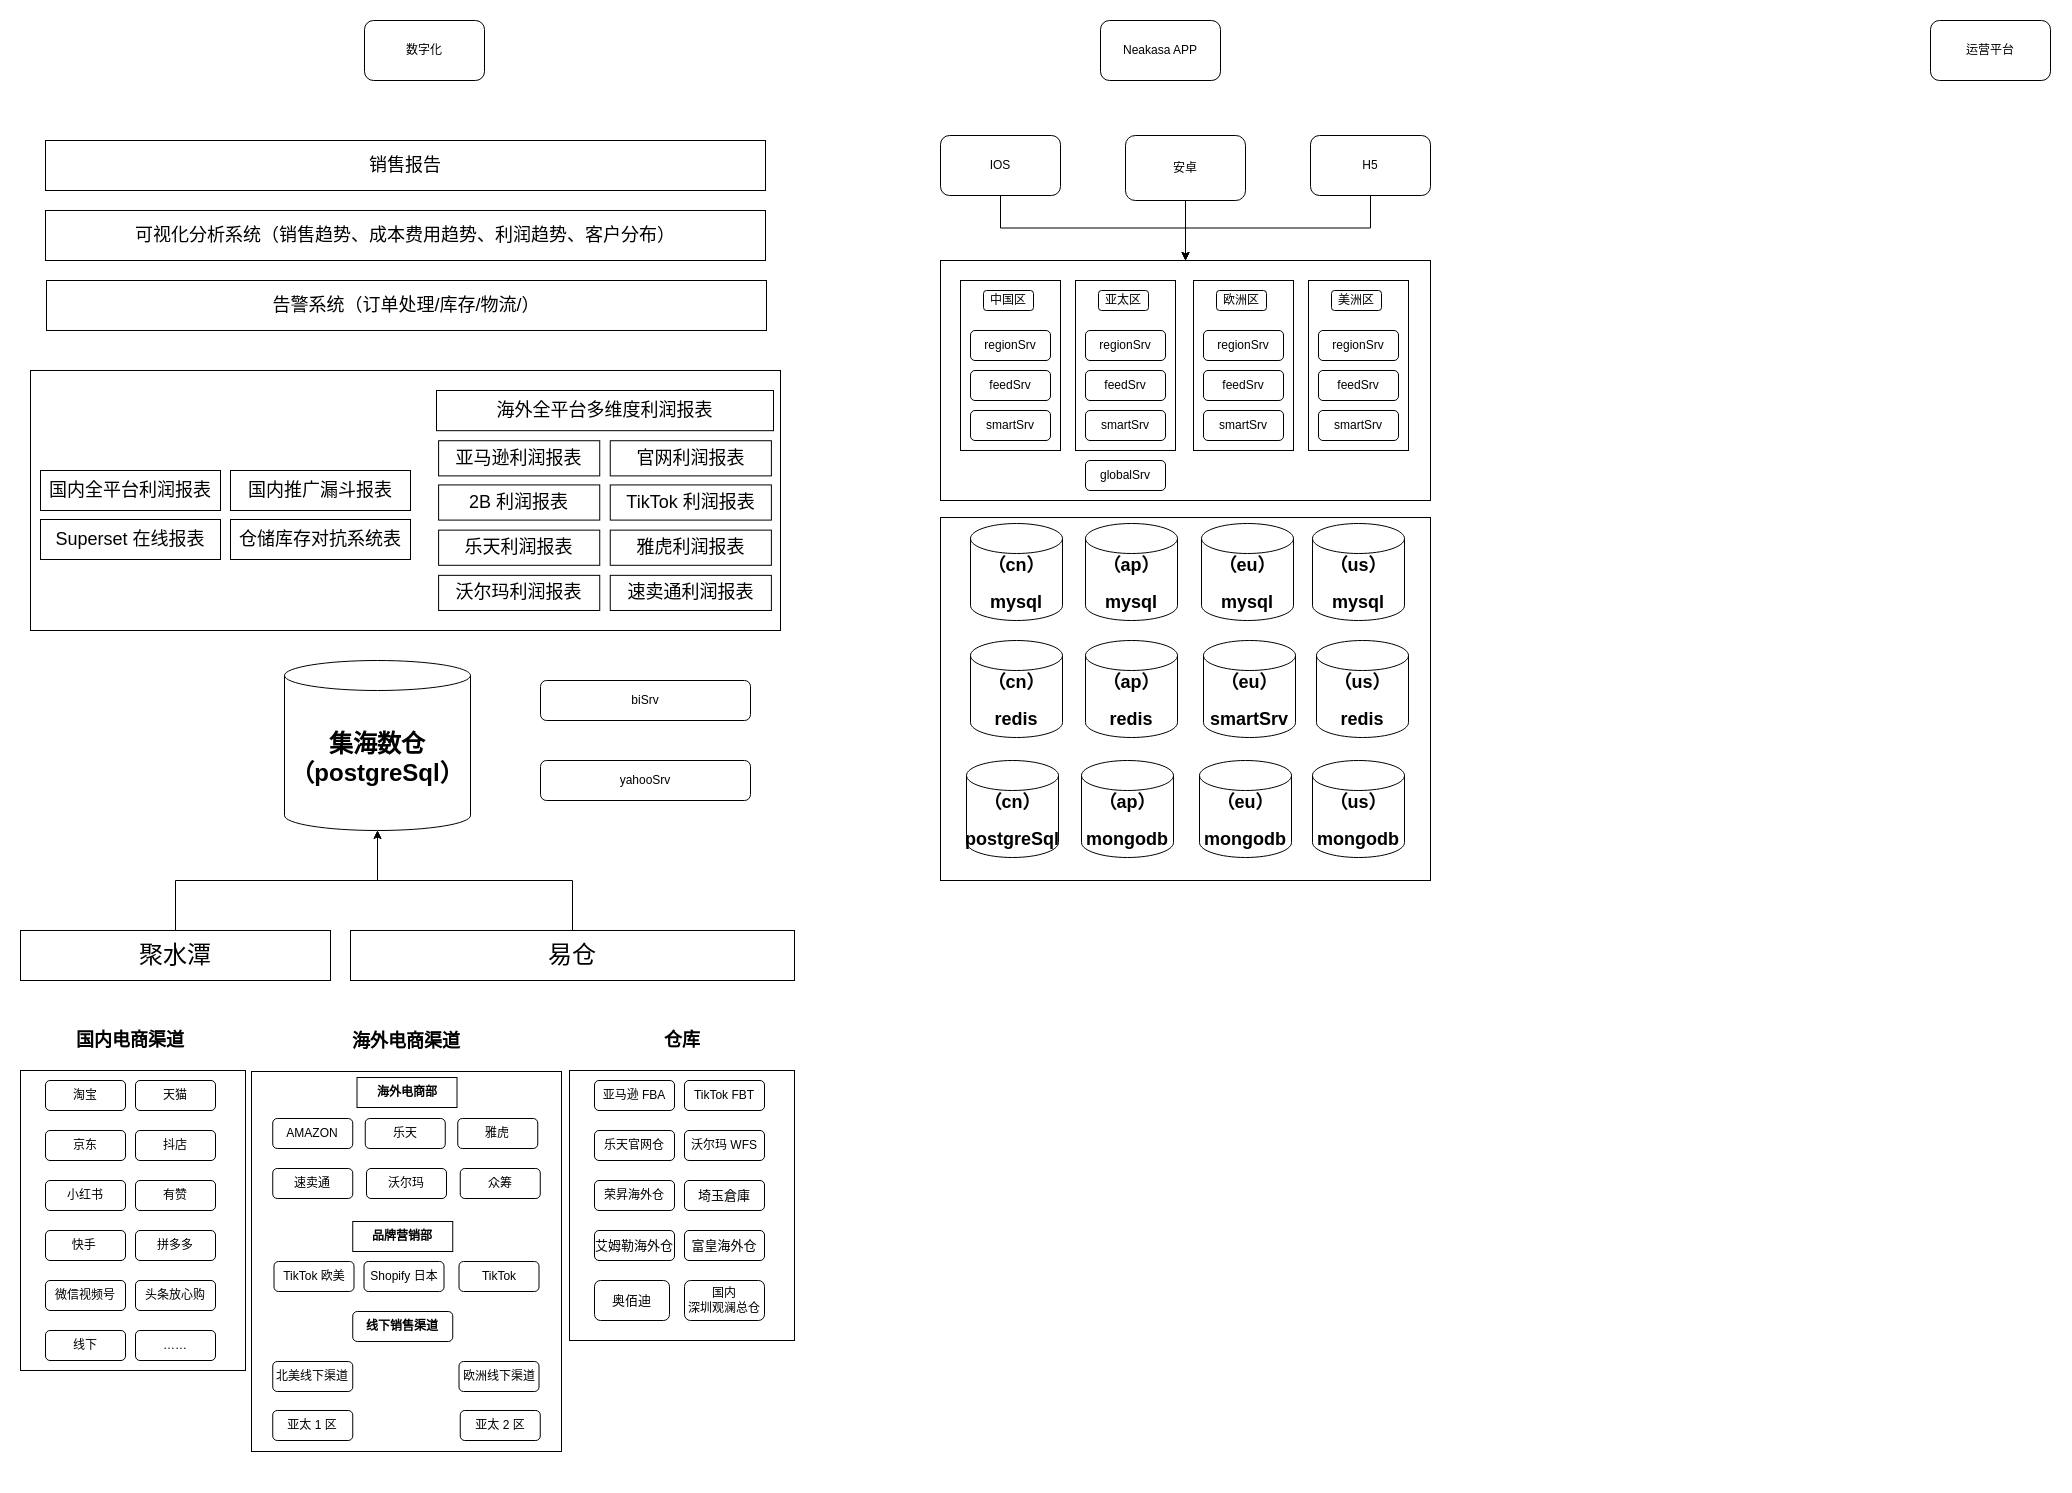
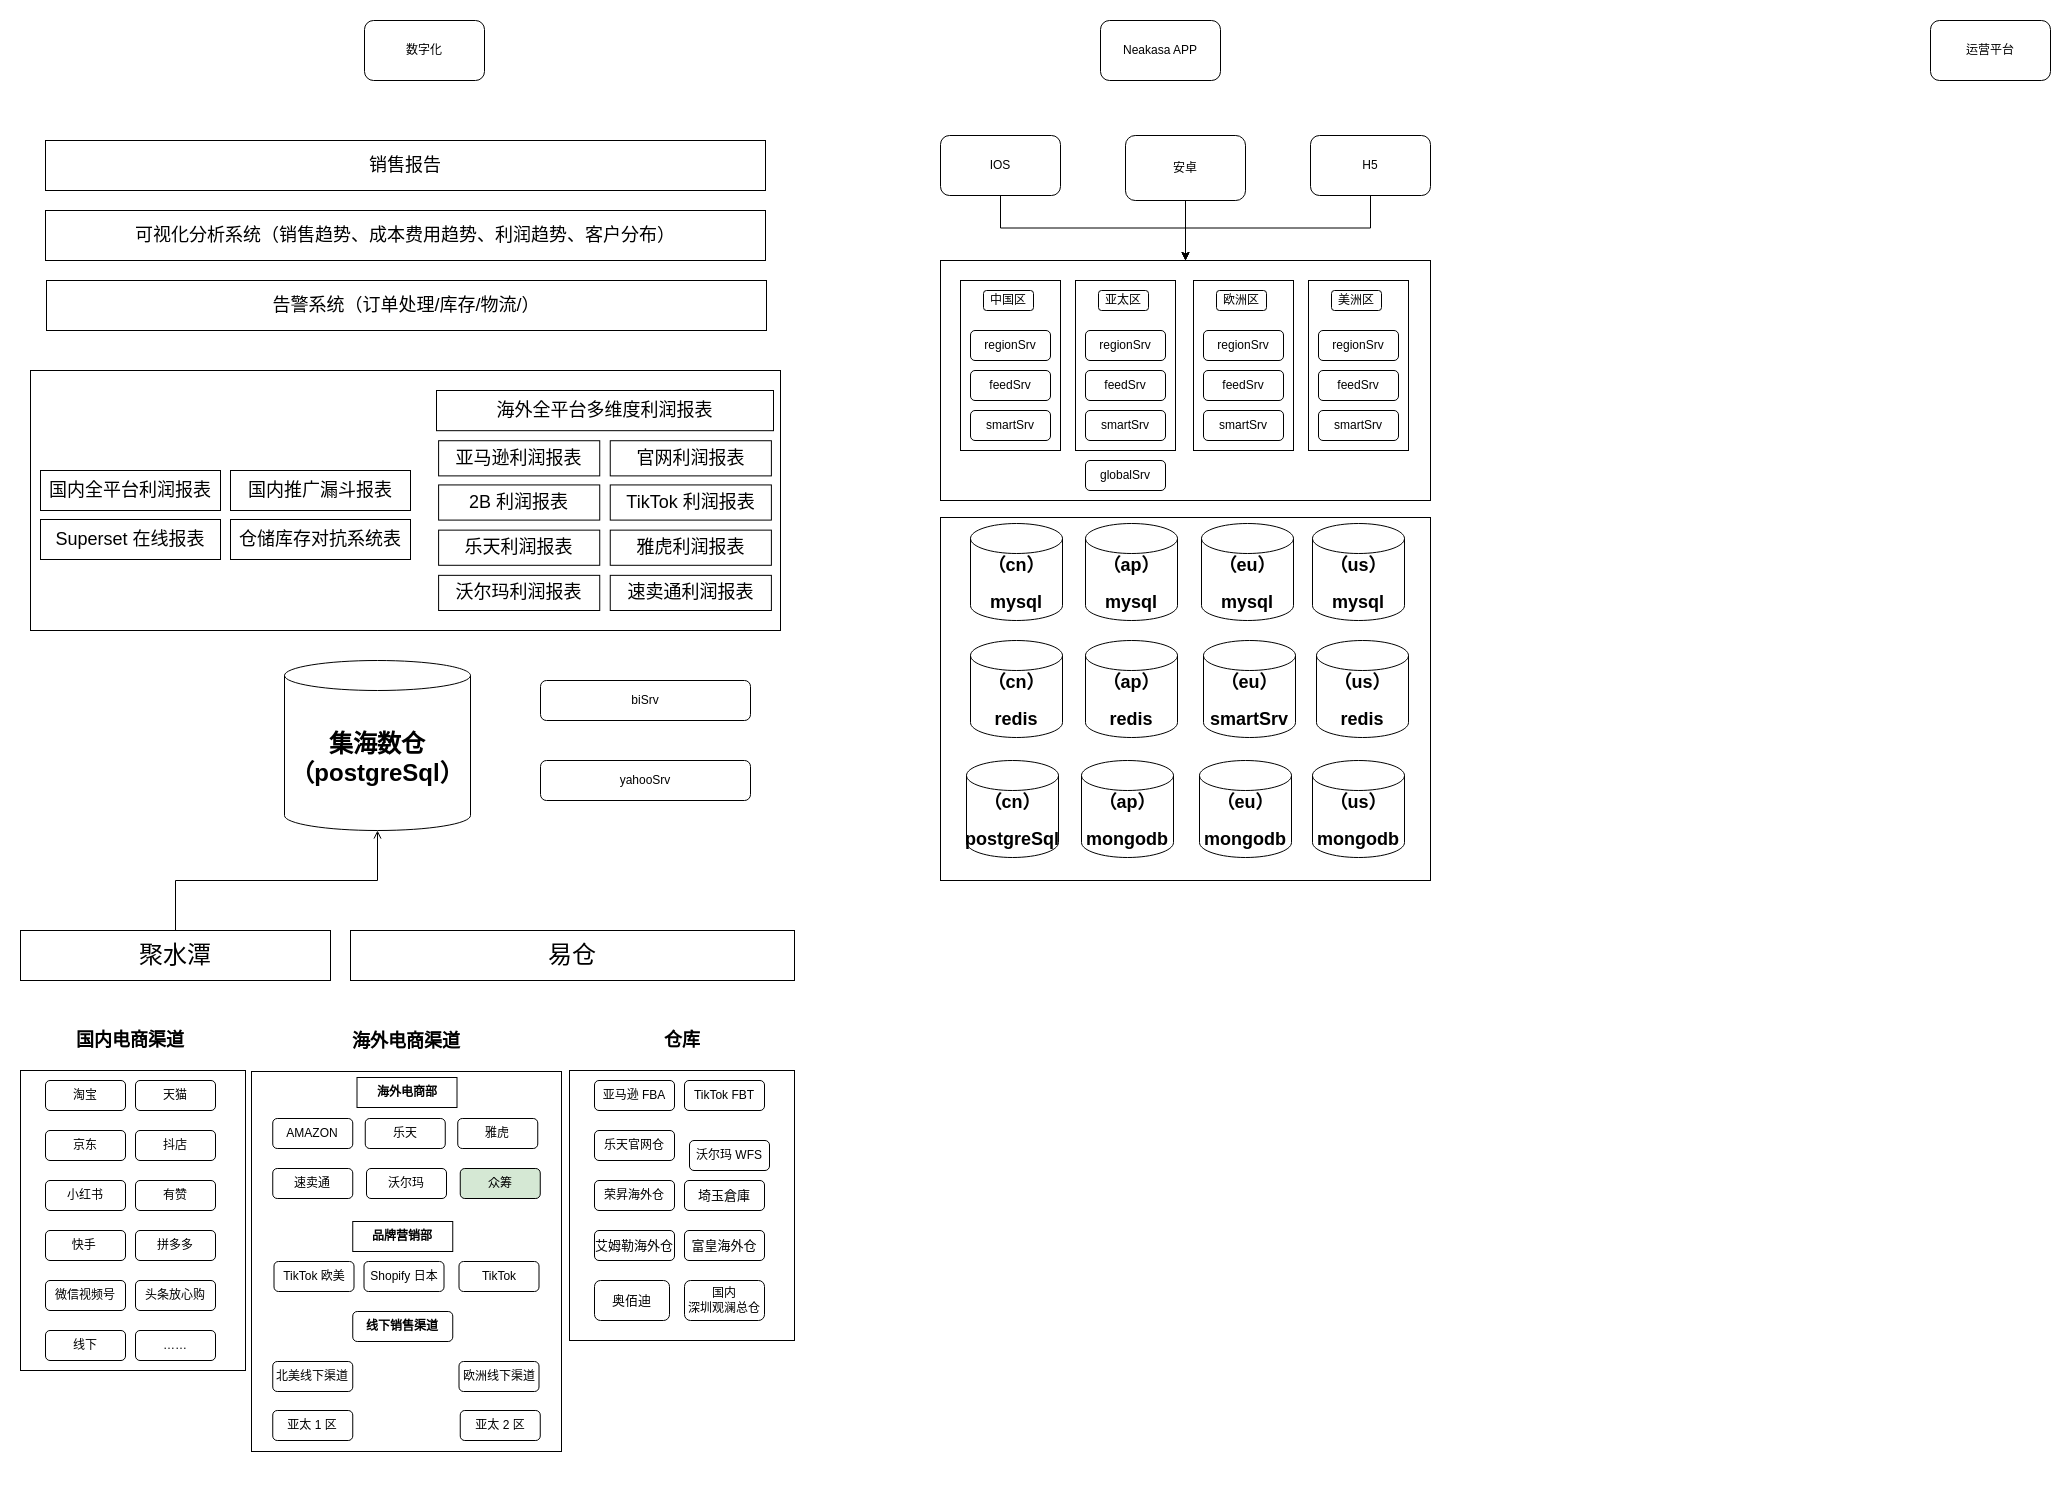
- <mxCell id="52" style="edgeStyle=orthogonalEdgeStyle;rounded=0;orthogonalLoop=1;jettySize=auto;html=1;entryX=0.5;entryY=1;entryDx=0;entryDy=0;entryPerimeter=0;" parent="1" source="53" target="4" edge="1"><mxGeometry relative="1" as="geometry"><mxPoint x="400" y="780" as="targetPoint" /></mxGeometry></mxCell>
- <mxCell id="25" value="沃尔玛 WFS" style="rounded=1;whiteSpace=wrap;html=1;" parent="20" vertex="1"><mxGeometry x="115" y="110" width="80" height="30" as="geometry" /></mxCell>
+ <mxCell id="25" value="沃尔玛 WFS" style="rounded=1;whiteSpace=wrap;html=1;" parent="20" vertex="1"><mxGeometry x="120" y="120" width="80" height="30" as="geometry" /></mxCell>
- <mxCell id="45" value="众筹" style="rounded=1;whiteSpace=wrap;html=1;" parent="33" vertex="1"><mxGeometry x="208.75" y="147" width="80" height="30" as="geometry" /></mxCell>
+ <mxCell id="45" value="众筹" style="rounded=1;whiteSpace=wrap;html=1;fillColor=#d5e8d4;" parent="33" vertex="1"><mxGeometry x="208.75" y="147" width="80" height="30" as="geometry" /></mxCell>
